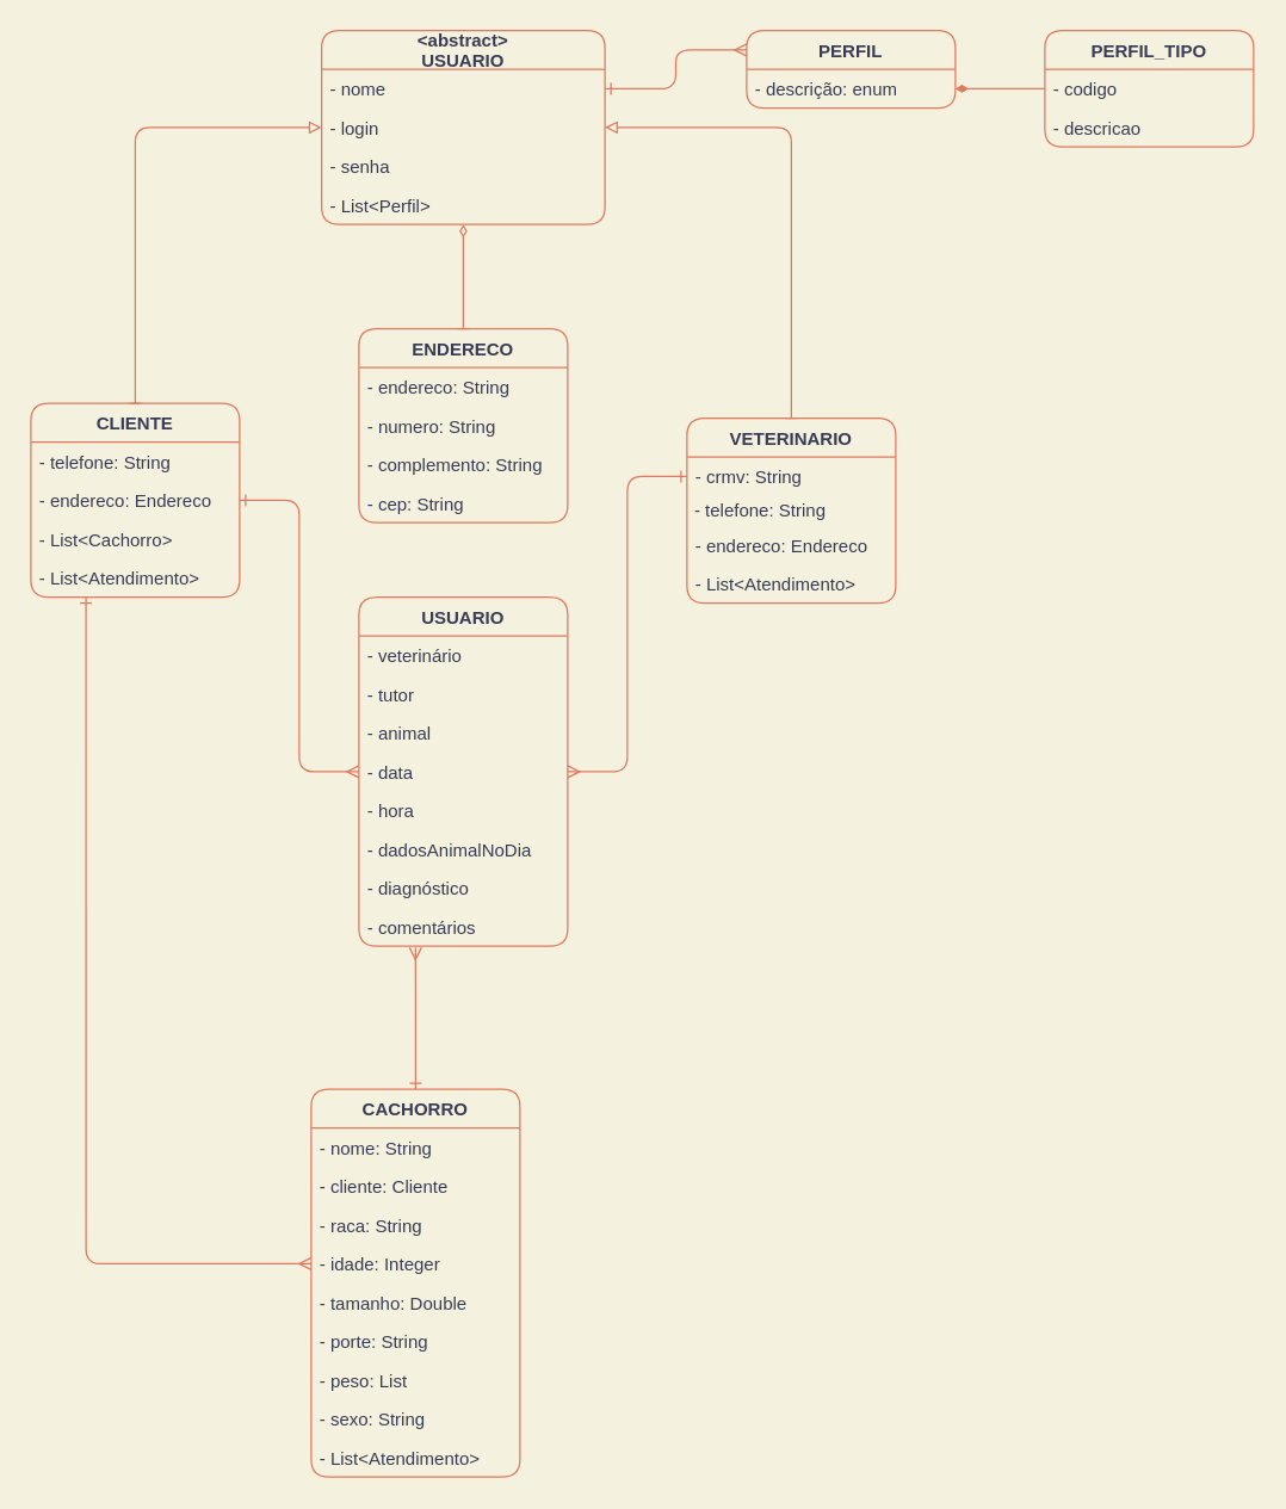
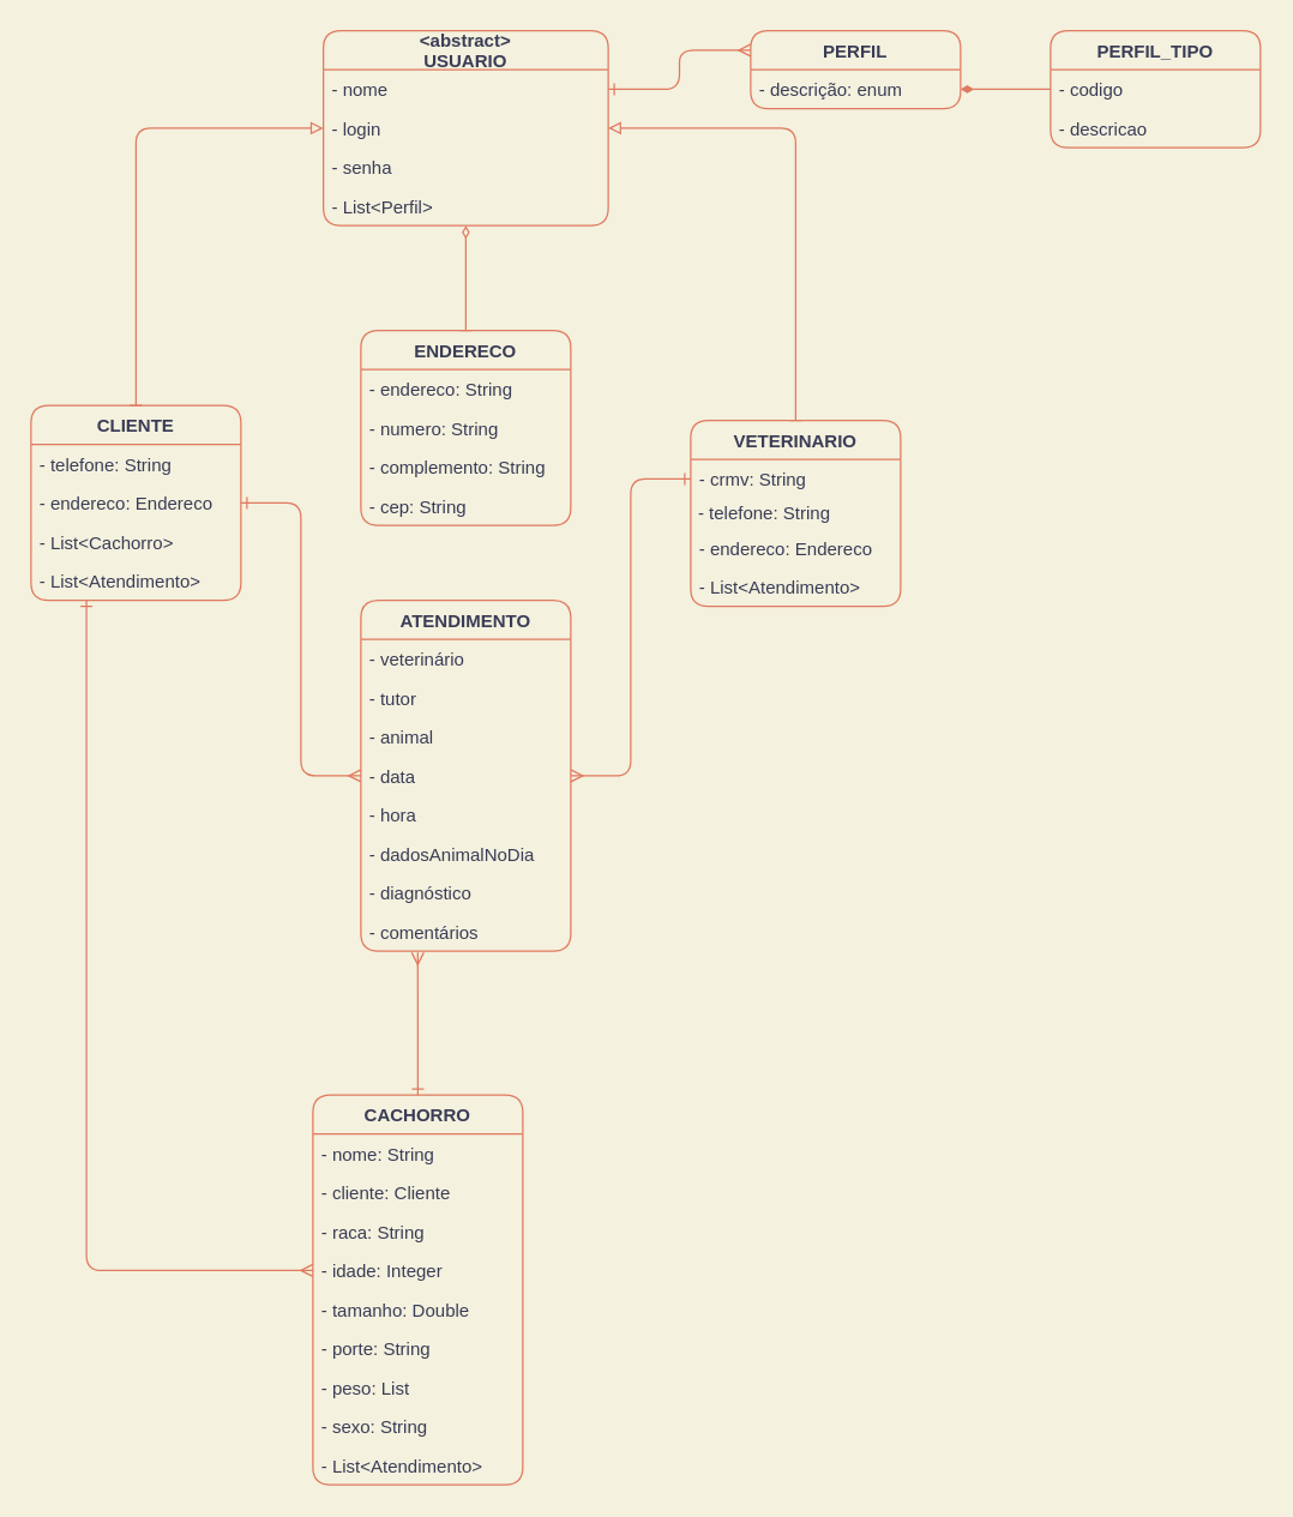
- <mxCell id="32" value="USUARIO" style="swimlane;fontStyle=1;childLayout=stackLayout;horizontal=1;startSize=26;fillColor=none;horizontalStack=0;resizeParent=1;resizeParentMax=0;resizeLast=0;collapsible=1;marginBottom=0;strokeColor=#E07A5F;fontColor=#393C56;rounded=1;" vertex="1" parent="1"><mxGeometry x="240" y="400" width="140" height="234" as="geometry" /></mxCell>
+ <mxCell id="32" value="ATENDIMENTO" style="swimlane;fontStyle=1;childLayout=stackLayout;horizontal=1;startSize=26;fillColor=none;horizontalStack=0;resizeParent=1;resizeParentMax=0;resizeLast=0;collapsible=1;marginBottom=0;strokeColor=#E07A5F;fontColor=#393C56;rounded=1;" vertex="1" parent="1"><mxGeometry x="240" y="400" width="140" height="234" as="geometry" /></mxCell>
